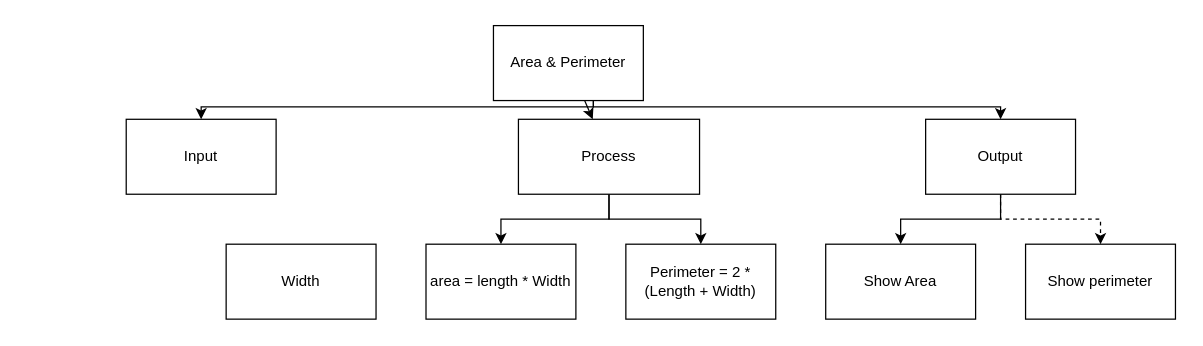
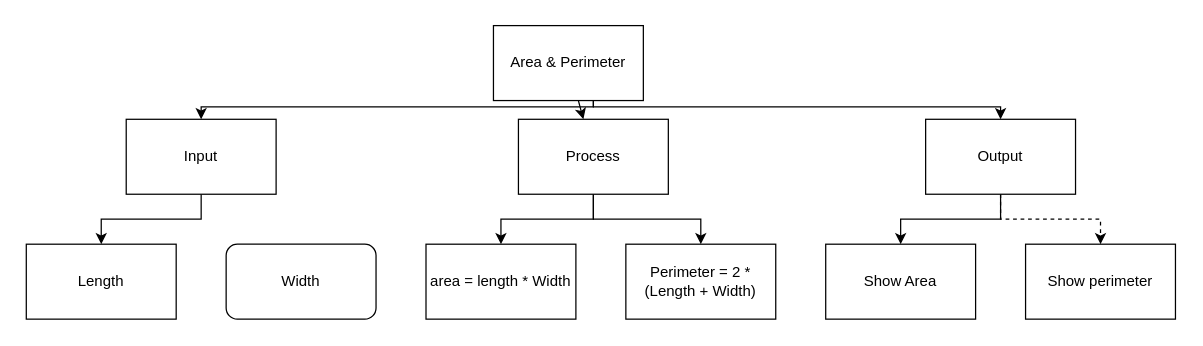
- <mxCell id="8" value="Process" style="rounded=0;whiteSpace=wrap;html=1;" vertex="1" parent="1"><mxGeometry x="414" y="95" width="145" height="60" as="geometry" /></mxCell>
+ <mxCell id="8" value="Process" style="rounded=0;whiteSpace=wrap;html=1;" vertex="1" parent="1"><mxGeometry x="414" y="95" width="120" height="60" as="geometry" /></mxCell>
+ <mxCell id="9" style="edgeStyle=orthogonalEdgeStyle;html=1;entryX=0.5;entryY=0;entryDx=0;entryDy=0;rounded=0;" edge="1" parent="1" source="10" target="14"><mxGeometry relative="1" as="geometry" /></mxCell>
+ <mxCell id="14" value="Length" style="rounded=0;whiteSpace=wrap;html=1;" vertex="1" parent="1"><mxGeometry x="20" y="195" width="120" height="60" as="geometry" /></mxCell>
- <mxCell id="15" value="Width" style="rounded=0;whiteSpace=wrap;html=1;" vertex="1" parent="1"><mxGeometry x="180" y="195" width="120" height="60" as="geometry" /></mxCell>
+ <mxCell id="15" value="Width" style="whiteSpace=wrap;html=1;rounded=1;" vertex="1" parent="1"><mxGeometry x="180" y="195" width="120" height="60" as="geometry" /></mxCell>
